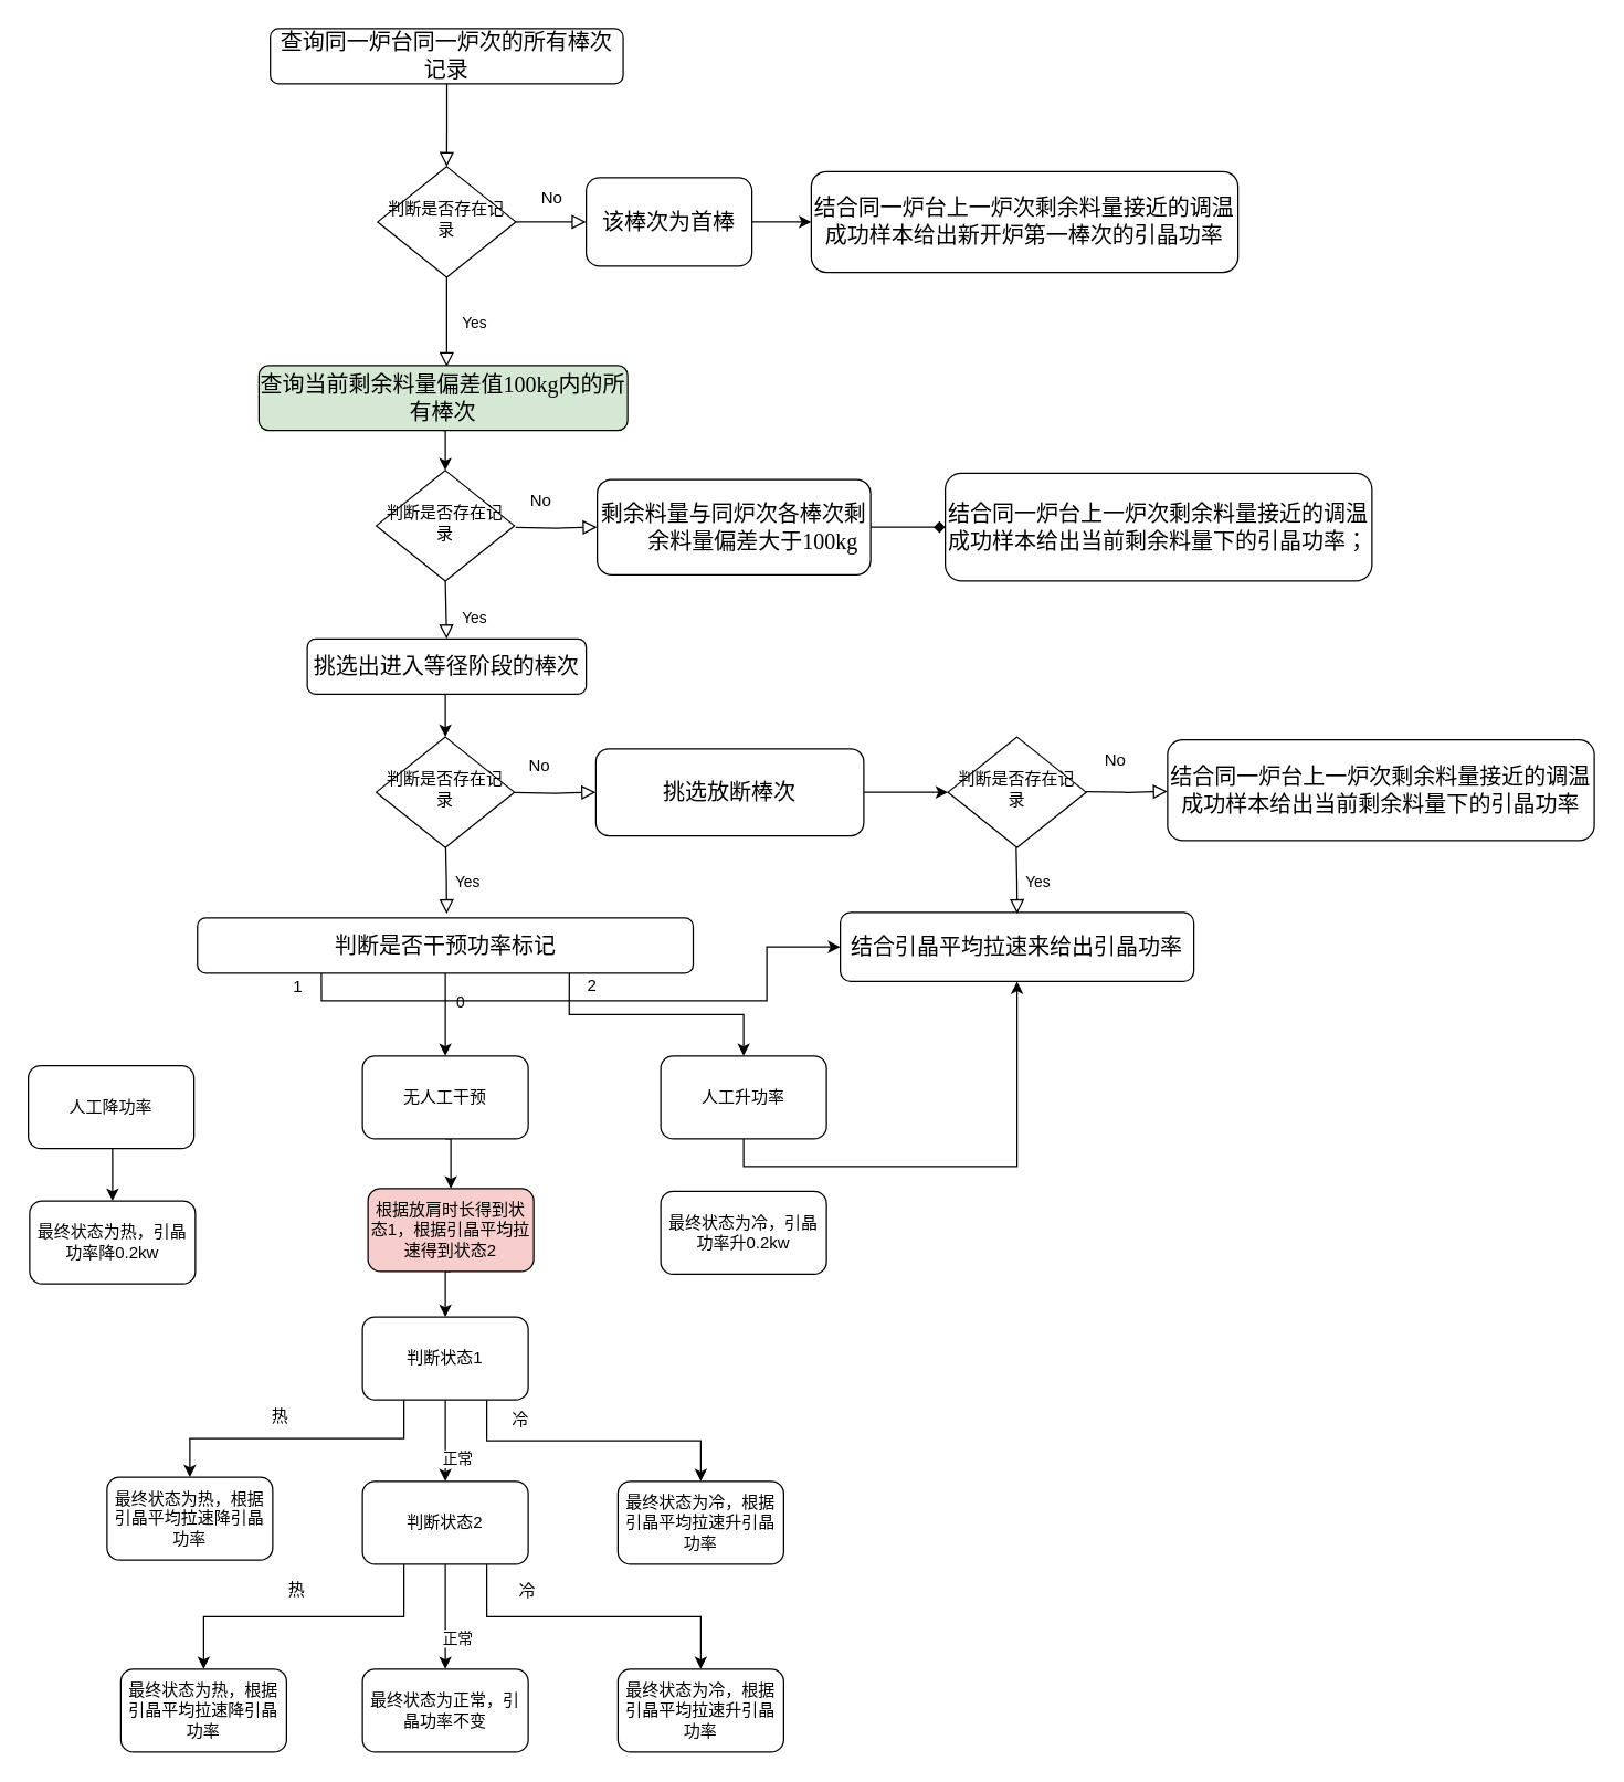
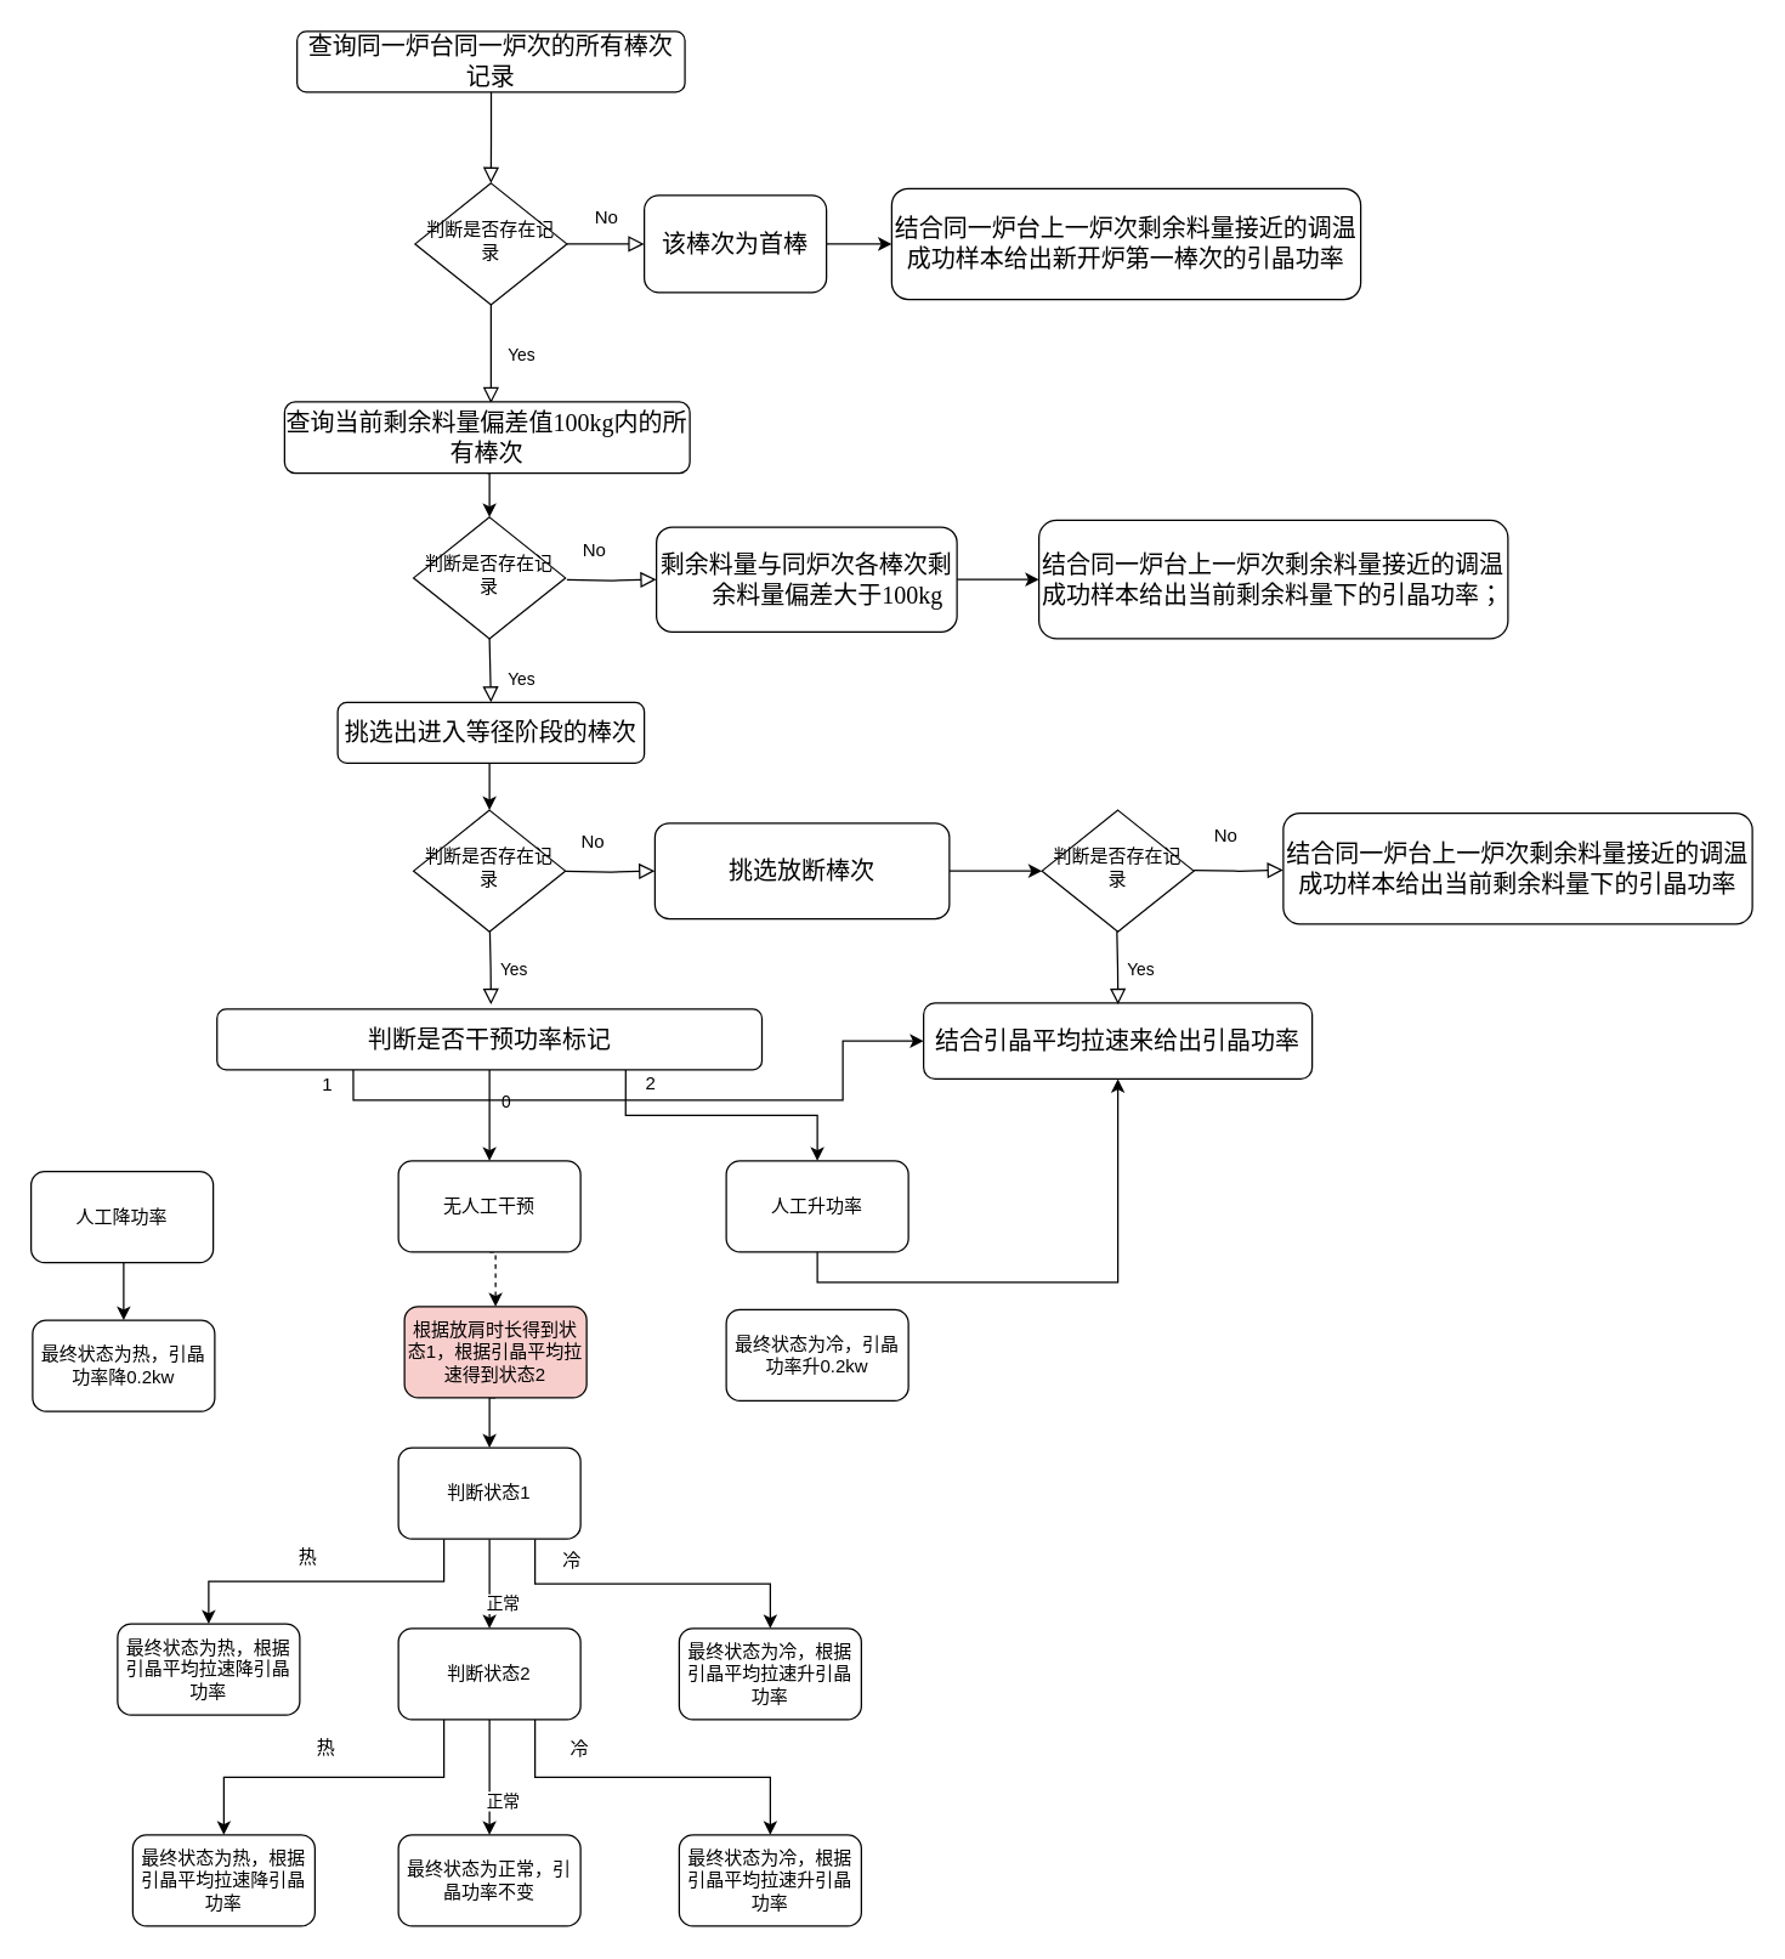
- <mxCell id="15" value="&lt;span style=&quot;text-align: left; font-family: 宋体;&quot;&gt;&lt;font style=&quot;font-size: 16px;&quot; face=&quot;宋体&quot;&gt;查询当前剩余料量偏差值100kg内的所有棒次&lt;/font&gt;&lt;/span&gt;" style="rounded=1;whiteSpace=wrap;html=1;fontSize=12;glass=0;strokeWidth=1;shadow=0;fillColor=#d5e8d4;" vertex="1" parent="1"><mxGeometry x="187" y="264" width="267" height="47" as="geometry" /></mxCell>
+ <mxCell id="15" value="&lt;span style=&quot;text-align: left; font-family: 宋体;&quot;&gt;&lt;font style=&quot;font-size: 16px;&quot; face=&quot;宋体&quot;&gt;查询当前剩余料量偏差值100kg内的所有棒次&lt;/font&gt;&lt;/span&gt;" style="rounded=1;whiteSpace=wrap;html=1;fontSize=12;glass=0;strokeWidth=1;shadow=0;" vertex="1" parent="1"><mxGeometry x="187" y="264" width="267" height="47" as="geometry" /></mxCell>
- <mxCell id="18" style="edgeStyle=orthogonalEdgeStyle;rounded=0;orthogonalLoop=1;jettySize=auto;html=1;exitX=1;exitY=0.5;exitDx=0;exitDy=0;endArrow=diamond;" edge="1" parent="1" source="19" target="20"><mxGeometry relative="1" as="geometry" /></mxCell>
+ <mxCell id="18" style="edgeStyle=orthogonalEdgeStyle;rounded=0;orthogonalLoop=1;jettySize=auto;html=1;exitX=1;exitY=0.5;exitDx=0;exitDy=0;" edge="1" parent="1" source="19" target="20"><mxGeometry relative="1" as="geometry" /></mxCell>
- <mxCell id="33" style="edgeStyle=orthogonalEdgeStyle;rounded=0;orthogonalLoop=1;jettySize=auto;html=1;exitX=0.5;exitY=1;exitDx=0;exitDy=0;entryX=0.5;entryY=0;entryDx=0;entryDy=0;" edge="1" parent="1" source="34" target="41"><mxGeometry relative="1" as="geometry" /></mxCell>
+ <mxCell id="33" style="edgeStyle=orthogonalEdgeStyle;rounded=0;orthogonalLoop=1;jettySize=auto;html=1;exitX=0.5;exitY=1;exitDx=0;exitDy=0;entryX=0.5;entryY=0;entryDx=0;entryDy=0;dashed=1;" edge="1" parent="1" source="34" target="41"><mxGeometry relative="1" as="geometry" /></mxCell>
